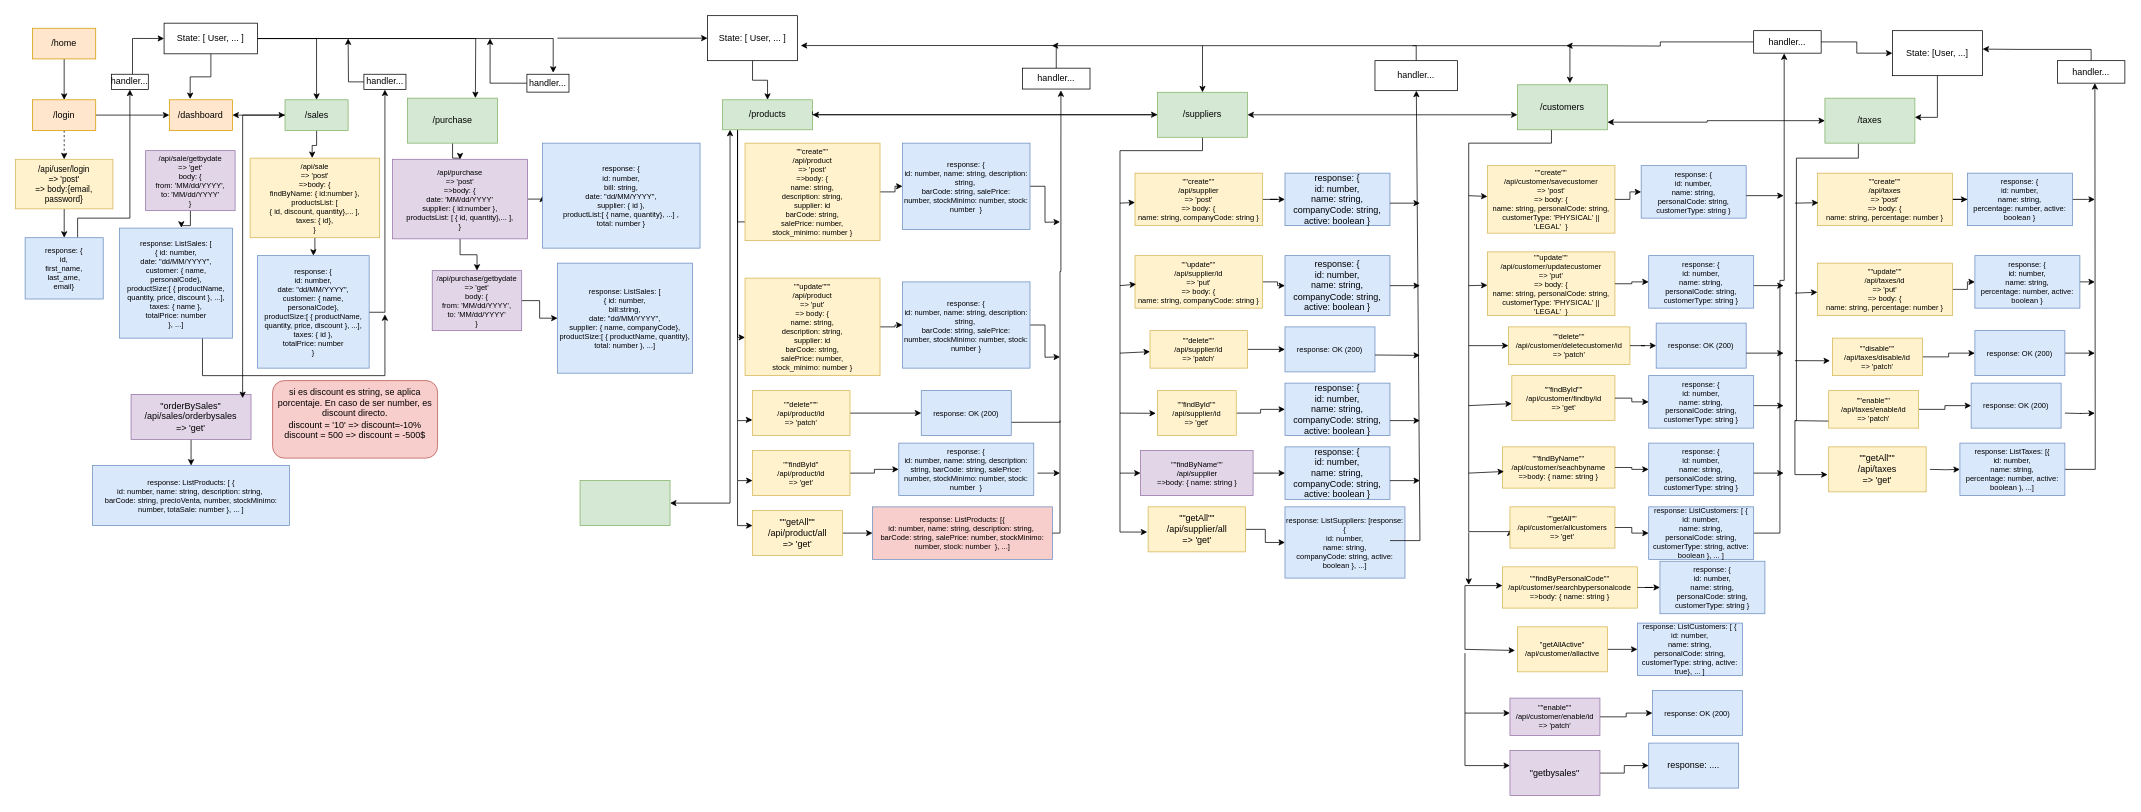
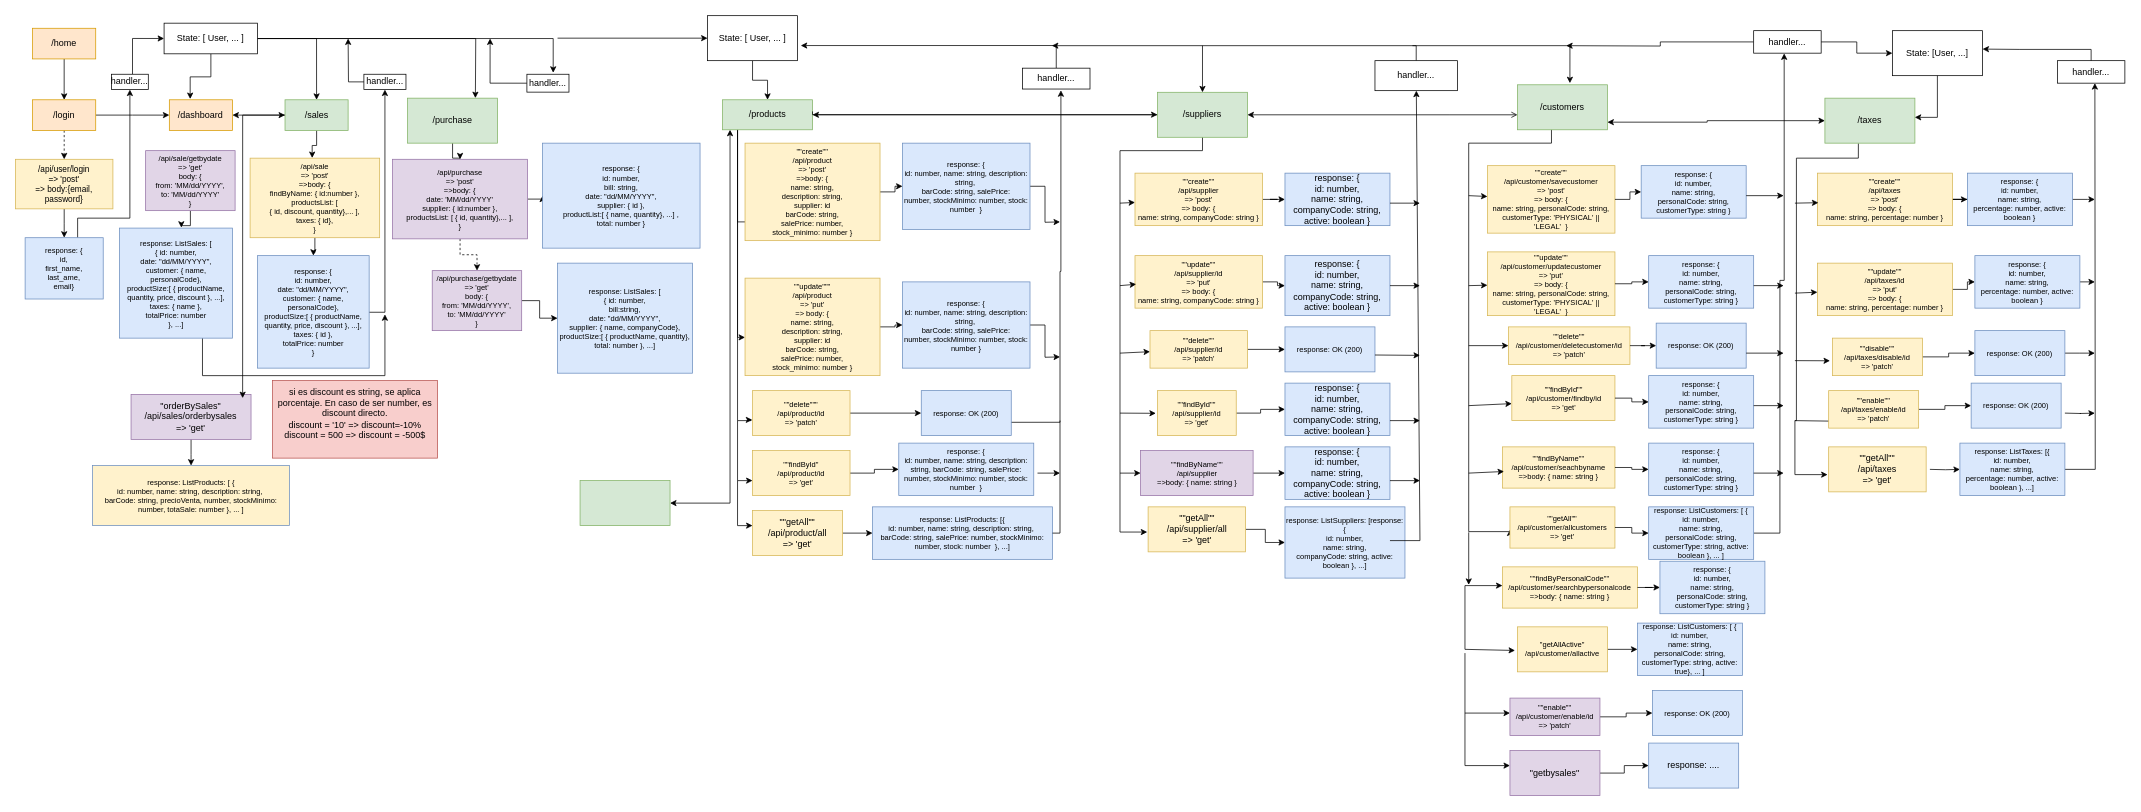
- <mxCell id="138" style="edgeStyle=orthogonalEdgeStyle;rounded=0;orthogonalLoop=1;jettySize=auto;html=1;startArrow=classic;startFill=1;" edge="1" parent="27" source="107" target="137"><mxGeometry relative="1" as="geometry"><mxPoint x="1960" y="132" as="targetPoint" /><Array as="points"><mxPoint x="1890" y="132" /><mxPoint x="1890" y="132" /></Array></mxGeometry></mxCell>
+ <mxCell id="138" style="edgeStyle=orthogonalEdgeStyle;rounded=0;orthogonalLoop=1;jettySize=auto;html=1;startArrow=classic;startFill=1;endArrow=open;" edge="1" parent="27" source="107" target="137"><mxGeometry relative="1" as="geometry"><mxPoint x="1960" y="132" as="targetPoint" /><Array as="points"><mxPoint x="1890" y="132" /><mxPoint x="1890" y="132" /></Array></mxGeometry></mxCell>
- <mxCell id="66" style="edgeStyle=orthogonalEdgeStyle;rounded=0;orthogonalLoop=1;jettySize=auto;html=1;" edge="1" parent="28" source="67" target="70"><mxGeometry relative="1" as="geometry" /></mxCell>
+ <mxCell id="66" style="edgeStyle=orthogonalEdgeStyle;rounded=0;orthogonalLoop=1;jettySize=auto;html=1;dashed=1;" edge="1" parent="28" source="67" target="70"><mxGeometry relative="1" as="geometry" /></mxCell>
- <mxCell id="72" value="si es discount es string, se aplica porcentaje. En caso de ser number, es discount directo.&lt;div&gt;discount = '10' =&amp;gt; discount=-10%&lt;/div&gt;&lt;div&gt;discount = 500 =&amp;gt; discount = -500$&lt;/div&gt;&lt;div&gt;&lt;br&gt;&lt;/div&gt;" style="whiteSpace=wrap;html=1;fillColor=#f8cecc;strokeColor=#b85450;rounded=1;" vertex="1" parent="28"><mxGeometry x="320" y="476.63" width="220" height="103.37" as="geometry" /></mxCell>
+ <mxCell id="72" value="si es discount es string, se aplica porcentaje. En caso de ser number, es discount directo.&lt;div&gt;discount = '10' =&amp;gt; discount=-10%&lt;/div&gt;&lt;div&gt;discount = 500 =&amp;gt; discount = -500$&lt;/div&gt;&lt;div&gt;&lt;br&gt;&lt;/div&gt;" style="rounded=0;whiteSpace=wrap;html=1;fillColor=#f8cecc;strokeColor=#b85450;" vertex="1" parent="28"><mxGeometry x="320" y="476.63" width="220" height="103.37" as="geometry" /></mxCell>
- <mxCell id="161" value="&lt;span style=&quot;font-size: 10px;&quot;&gt;response: ListProducts: [ {&lt;/span&gt;&lt;div style=&quot;font-size: 10px;&quot;&gt;id: number,&amp;nbsp;&lt;span style=&quot;background-color: initial;&quot;&gt;name: string,&amp;nbsp;&lt;/span&gt;&lt;span style=&quot;background-color: initial;&quot;&gt;description: string,&amp;nbsp;&lt;/span&gt;&lt;/div&gt;&lt;div style=&quot;font-size: 10px;&quot;&gt;&lt;span style=&quot;background-color: initial;&quot;&gt;barCode: string,&amp;nbsp;&lt;/span&gt;&lt;span style=&quot;background-color: initial;&quot;&gt;precioVenta, number,&amp;nbsp;&lt;/span&gt;&lt;span style=&quot;background-color: initial;&quot;&gt;stockMinimo: number, totaSale: number&amp;nbsp;&lt;/span&gt;&lt;span style=&quot;background-color: initial;&quot;&gt;}, ... ]&lt;/span&gt;&lt;/div&gt;" style="rounded=0;whiteSpace=wrap;html=1;fillColor=#dae8fc;strokeColor=#6c8ebf;" vertex="1" parent="27"><mxGeometry x="80" y="600" width="262.5" height="80" as="geometry" /></mxCell>
+ <mxCell id="161" value="&lt;span style=&quot;font-size: 10px;&quot;&gt;response: ListProducts: [ {&lt;/span&gt;&lt;div style=&quot;font-size: 10px;&quot;&gt;id: number,&amp;nbsp;&lt;span style=&quot;background-color: initial;&quot;&gt;name: string,&amp;nbsp;&lt;/span&gt;&lt;span style=&quot;background-color: initial;&quot;&gt;description: string,&amp;nbsp;&lt;/span&gt;&lt;/div&gt;&lt;div style=&quot;font-size: 10px;&quot;&gt;&lt;span style=&quot;background-color: initial;&quot;&gt;barCode: string,&amp;nbsp;&lt;/span&gt;&lt;span style=&quot;background-color: initial;&quot;&gt;precioVenta, number,&amp;nbsp;&lt;/span&gt;&lt;span style=&quot;background-color: initial;&quot;&gt;stockMinimo: number, totaSale: number&amp;nbsp;&lt;/span&gt;&lt;span style=&quot;background-color: initial;&quot;&gt;}, ... ]&lt;/span&gt;&lt;/div&gt;" style="rounded=0;whiteSpace=wrap;html=1;fillColor=#fff2cc;strokeColor=#6c8ebf;" vertex="1" parent="27"><mxGeometry x="80" y="600" width="262.5" height="80" as="geometry" /></mxCell>
- <mxCell id="104" value="response: ListProducts: [{&lt;div style=&quot;font-size: 10px;&quot;&gt;id: number,&amp;nbsp;&lt;span style=&quot;background-color: initial;&quot;&gt;name: string,&amp;nbsp;&lt;/span&gt;&lt;span style=&quot;background-color: initial;&quot;&gt;description: string,&amp;nbsp;&lt;/span&gt;&lt;/div&gt;&lt;div style=&quot;font-size: 10px;&quot;&gt;&lt;span style=&quot;background-color: initial;&quot;&gt;barCode: string,&amp;nbsp;&lt;/span&gt;salePrice&lt;span style=&quot;background-color: initial;&quot;&gt;: number,&amp;nbsp;&lt;/span&gt;&lt;span style=&quot;background-color: initial;&quot;&gt;stockMinimo: number, stock: number&amp;nbsp;&amp;nbsp;&lt;/span&gt;&lt;span style=&quot;background-color: initial;&quot;&gt;}, ...]&lt;/span&gt;&lt;/div&gt;" style="rounded=0;whiteSpace=wrap;html=1;fillColor=#f8cecc;strokeColor=#6c8ebf;fontSize=10;" vertex="1" parent="27"><mxGeometry x="1120" y="655" width="240" height="70" as="geometry" /></mxCell>
+ <mxCell id="104" value="response: ListProducts: [{&lt;div style=&quot;font-size: 10px;&quot;&gt;id: number,&amp;nbsp;&lt;span style=&quot;background-color: initial;&quot;&gt;name: string,&amp;nbsp;&lt;/span&gt;&lt;span style=&quot;background-color: initial;&quot;&gt;description: string,&amp;nbsp;&lt;/span&gt;&lt;/div&gt;&lt;div style=&quot;font-size: 10px;&quot;&gt;&lt;span style=&quot;background-color: initial;&quot;&gt;barCode: string,&amp;nbsp;&lt;/span&gt;salePrice&lt;span style=&quot;background-color: initial;&quot;&gt;: number,&amp;nbsp;&lt;/span&gt;&lt;span style=&quot;background-color: initial;&quot;&gt;stockMinimo: number, stock: number&amp;nbsp;&amp;nbsp;&lt;/span&gt;&lt;span style=&quot;background-color: initial;&quot;&gt;}, ...]&lt;/span&gt;&lt;/div&gt;" style="rounded=0;whiteSpace=wrap;html=1;fillColor=#dae8fc;strokeColor=#6c8ebf;fontSize=10;" vertex="1" parent="27"><mxGeometry x="1120" y="655" width="240" height="70" as="geometry" /></mxCell>
